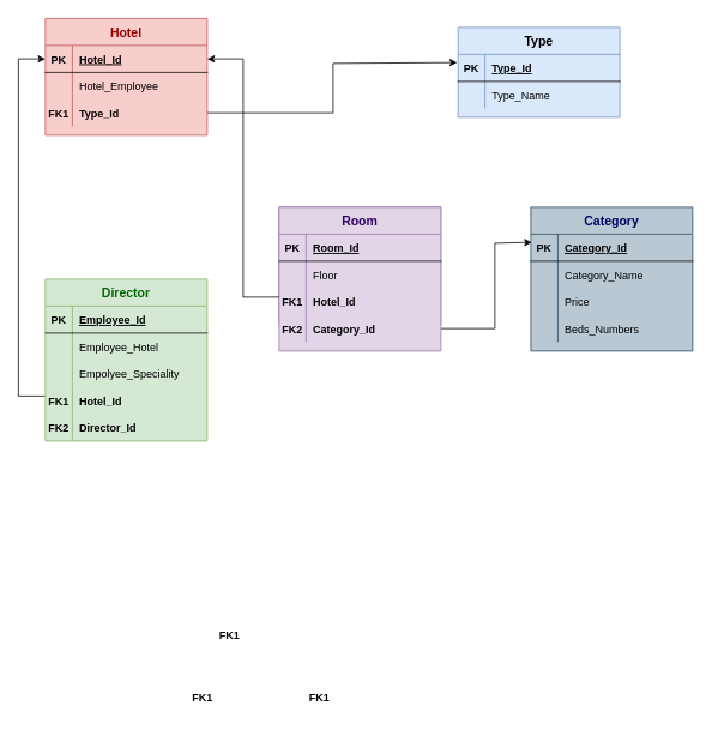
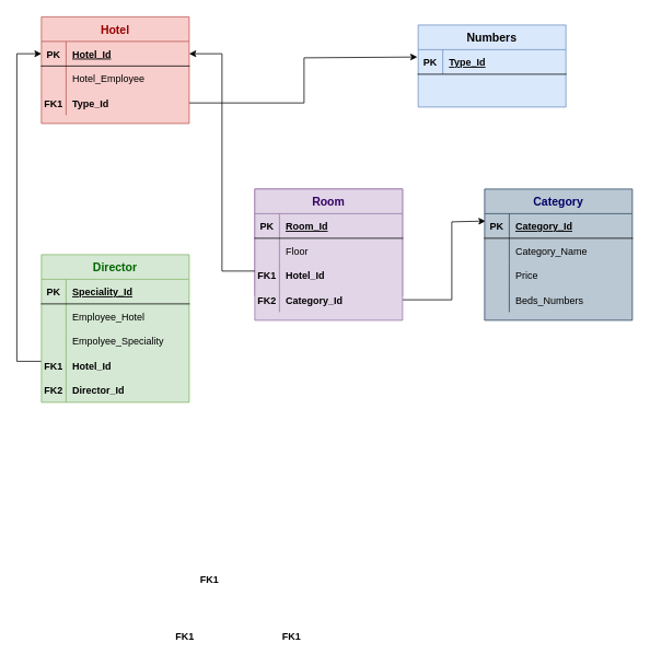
- <mxCell id="5" value="Type" style="shape=table;startSize=30;container=1;collapsible=1;childLayout=tableLayout;fixedRows=1;rowLines=0;fontStyle=1;align=center;resizeLast=1;swimlaneFillColor=#DAE8FC;fillColor=#dae8fc;fontSize=14;strokeColor=#6c8ebf;" vertex="1" parent="1"><mxGeometry x="509.04" y="30" width="180" height="100" as="geometry" /></mxCell>
+ <mxCell id="5" value="Numbers" style="shape=table;startSize=30;container=1;collapsible=1;childLayout=tableLayout;fixedRows=1;rowLines=0;fontStyle=1;align=center;resizeLast=1;swimlaneFillColor=#DAE8FC;fillColor=#dae8fc;fontSize=14;strokeColor=#6c8ebf;" vertex="1" parent="1"><mxGeometry x="509.04" y="30" width="180" height="100" as="geometry" /></mxCell>
- <mxCell id="11" value="Type_Name" style="shape=partialRectangle;connectable=0;fillColor=none;top=0;left=0;bottom=0;right=0;align=left;spacingLeft=6;overflow=hidden;" vertex="1" parent="9"><mxGeometry x="30" width="150" height="30" as="geometry" /></mxCell>
- <mxCell id="46" value="Employee_Id" style="shape=partialRectangle;connectable=0;fillColor=none;top=0;left=0;bottom=0;right=0;align=left;spacingLeft=6;fontStyle=5;overflow=hidden;" vertex="1" parent="44"><mxGeometry x="30" width="150" height="30" as="geometry" /></mxCell>
+ <mxCell id="46" value="Speciality_Id" style="shape=partialRectangle;connectable=0;fillColor=none;top=0;left=0;bottom=0;right=0;align=left;spacingLeft=6;fontStyle=5;overflow=hidden;" vertex="1" parent="44"><mxGeometry x="30" width="150" height="30" as="geometry" /></mxCell>
